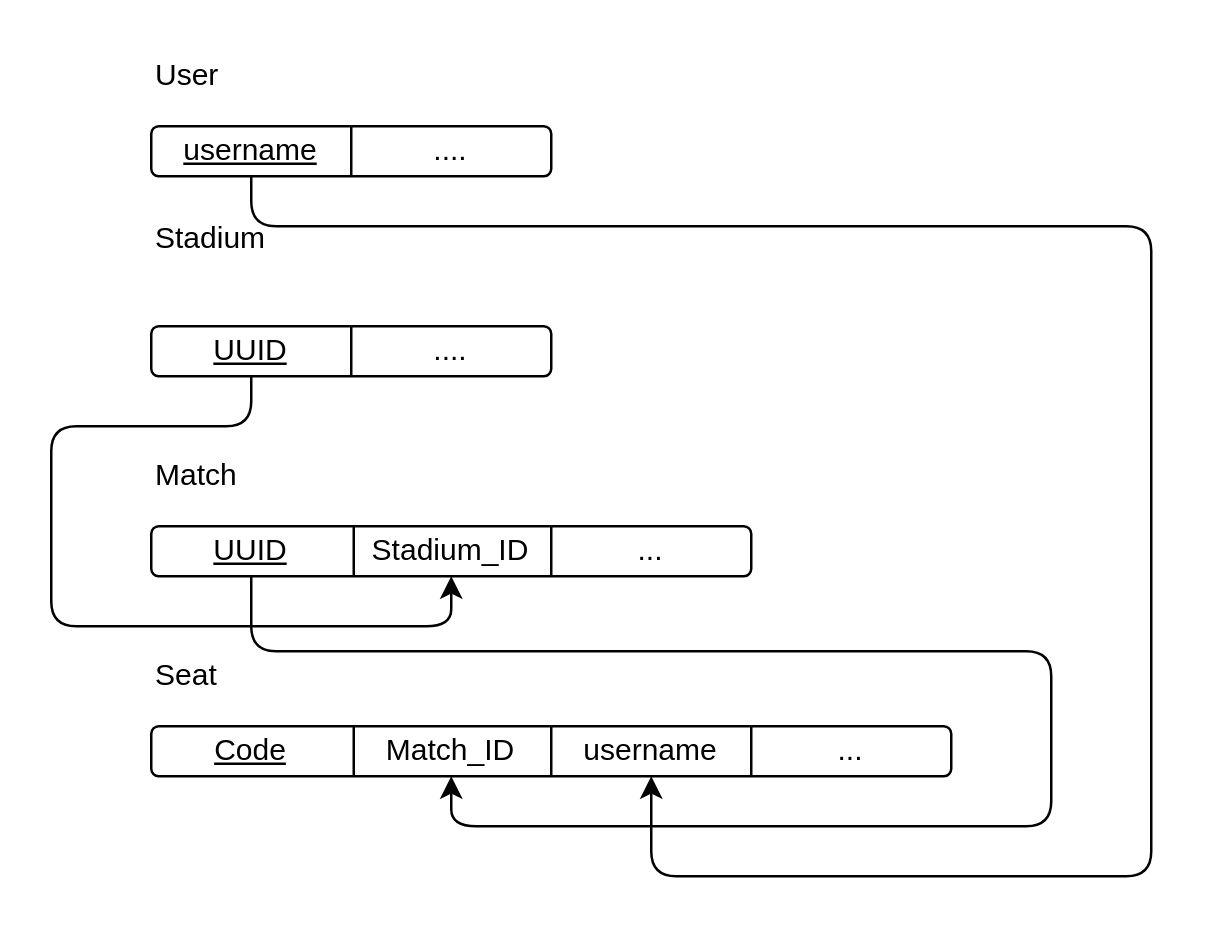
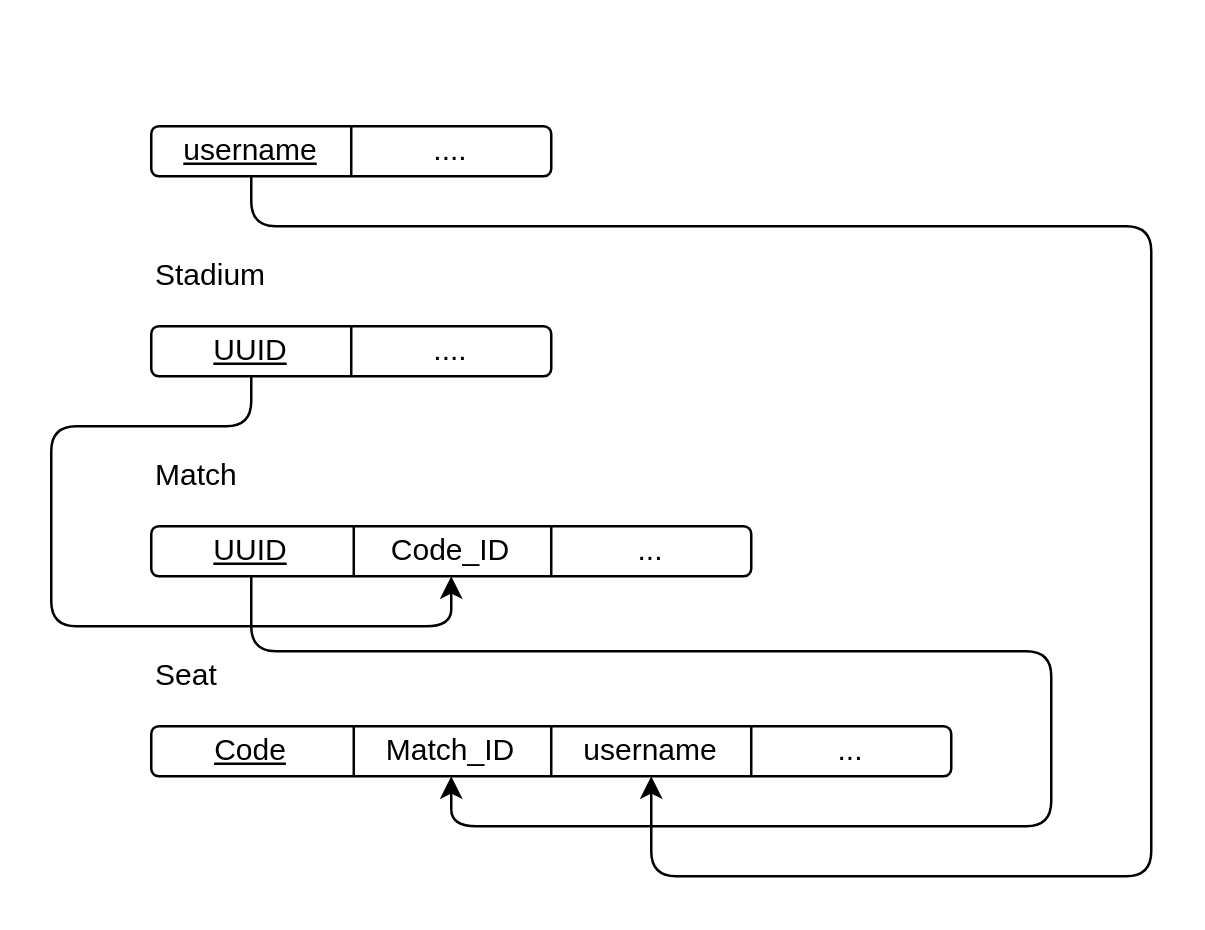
- <mxCell id="2" value="User" style="text;html=1;strokeColor=none;fillColor=none;align=left;verticalAlign=middle;whiteSpace=wrap;rounded=0;glass=0;" parent="1" vertex="1"><mxGeometry x="60" y="20" width="50" height="20" as="geometry" /></mxCell>
- <mxCell id="14" value="Stadium" style="text;html=1;strokeColor=none;fillColor=none;align=left;verticalAlign=middle;whiteSpace=wrap;rounded=0;glass=0;" vertex="1" parent="1"><mxGeometry x="60" y="85" width="50" height="20" as="geometry" /></mxCell>
+ <mxCell id="14" value="Stadium" style="text;html=1;strokeColor=none;fillColor=none;align=left;verticalAlign=middle;whiteSpace=wrap;rounded=0;glass=0;" vertex="1" parent="1"><mxGeometry x="60" y="100" width="50" height="20" as="geometry" /></mxCell>
- <mxCell id="12" value="Stadium_ID" style="text;html=1;strokeColor=none;fillColor=none;align=center;verticalAlign=middle;whiteSpace=wrap;rounded=0;glass=0;" vertex="1" parent="1"><mxGeometry x="140" y="210" width="80" height="20" as="geometry" /></mxCell>
+ <mxCell id="12" value="Code_ID" style="text;html=1;strokeColor=none;fillColor=none;align=center;verticalAlign=middle;whiteSpace=wrap;rounded=0;glass=0;" vertex="1" parent="1"><mxGeometry x="140" y="210" width="80" height="20" as="geometry" /></mxCell>
